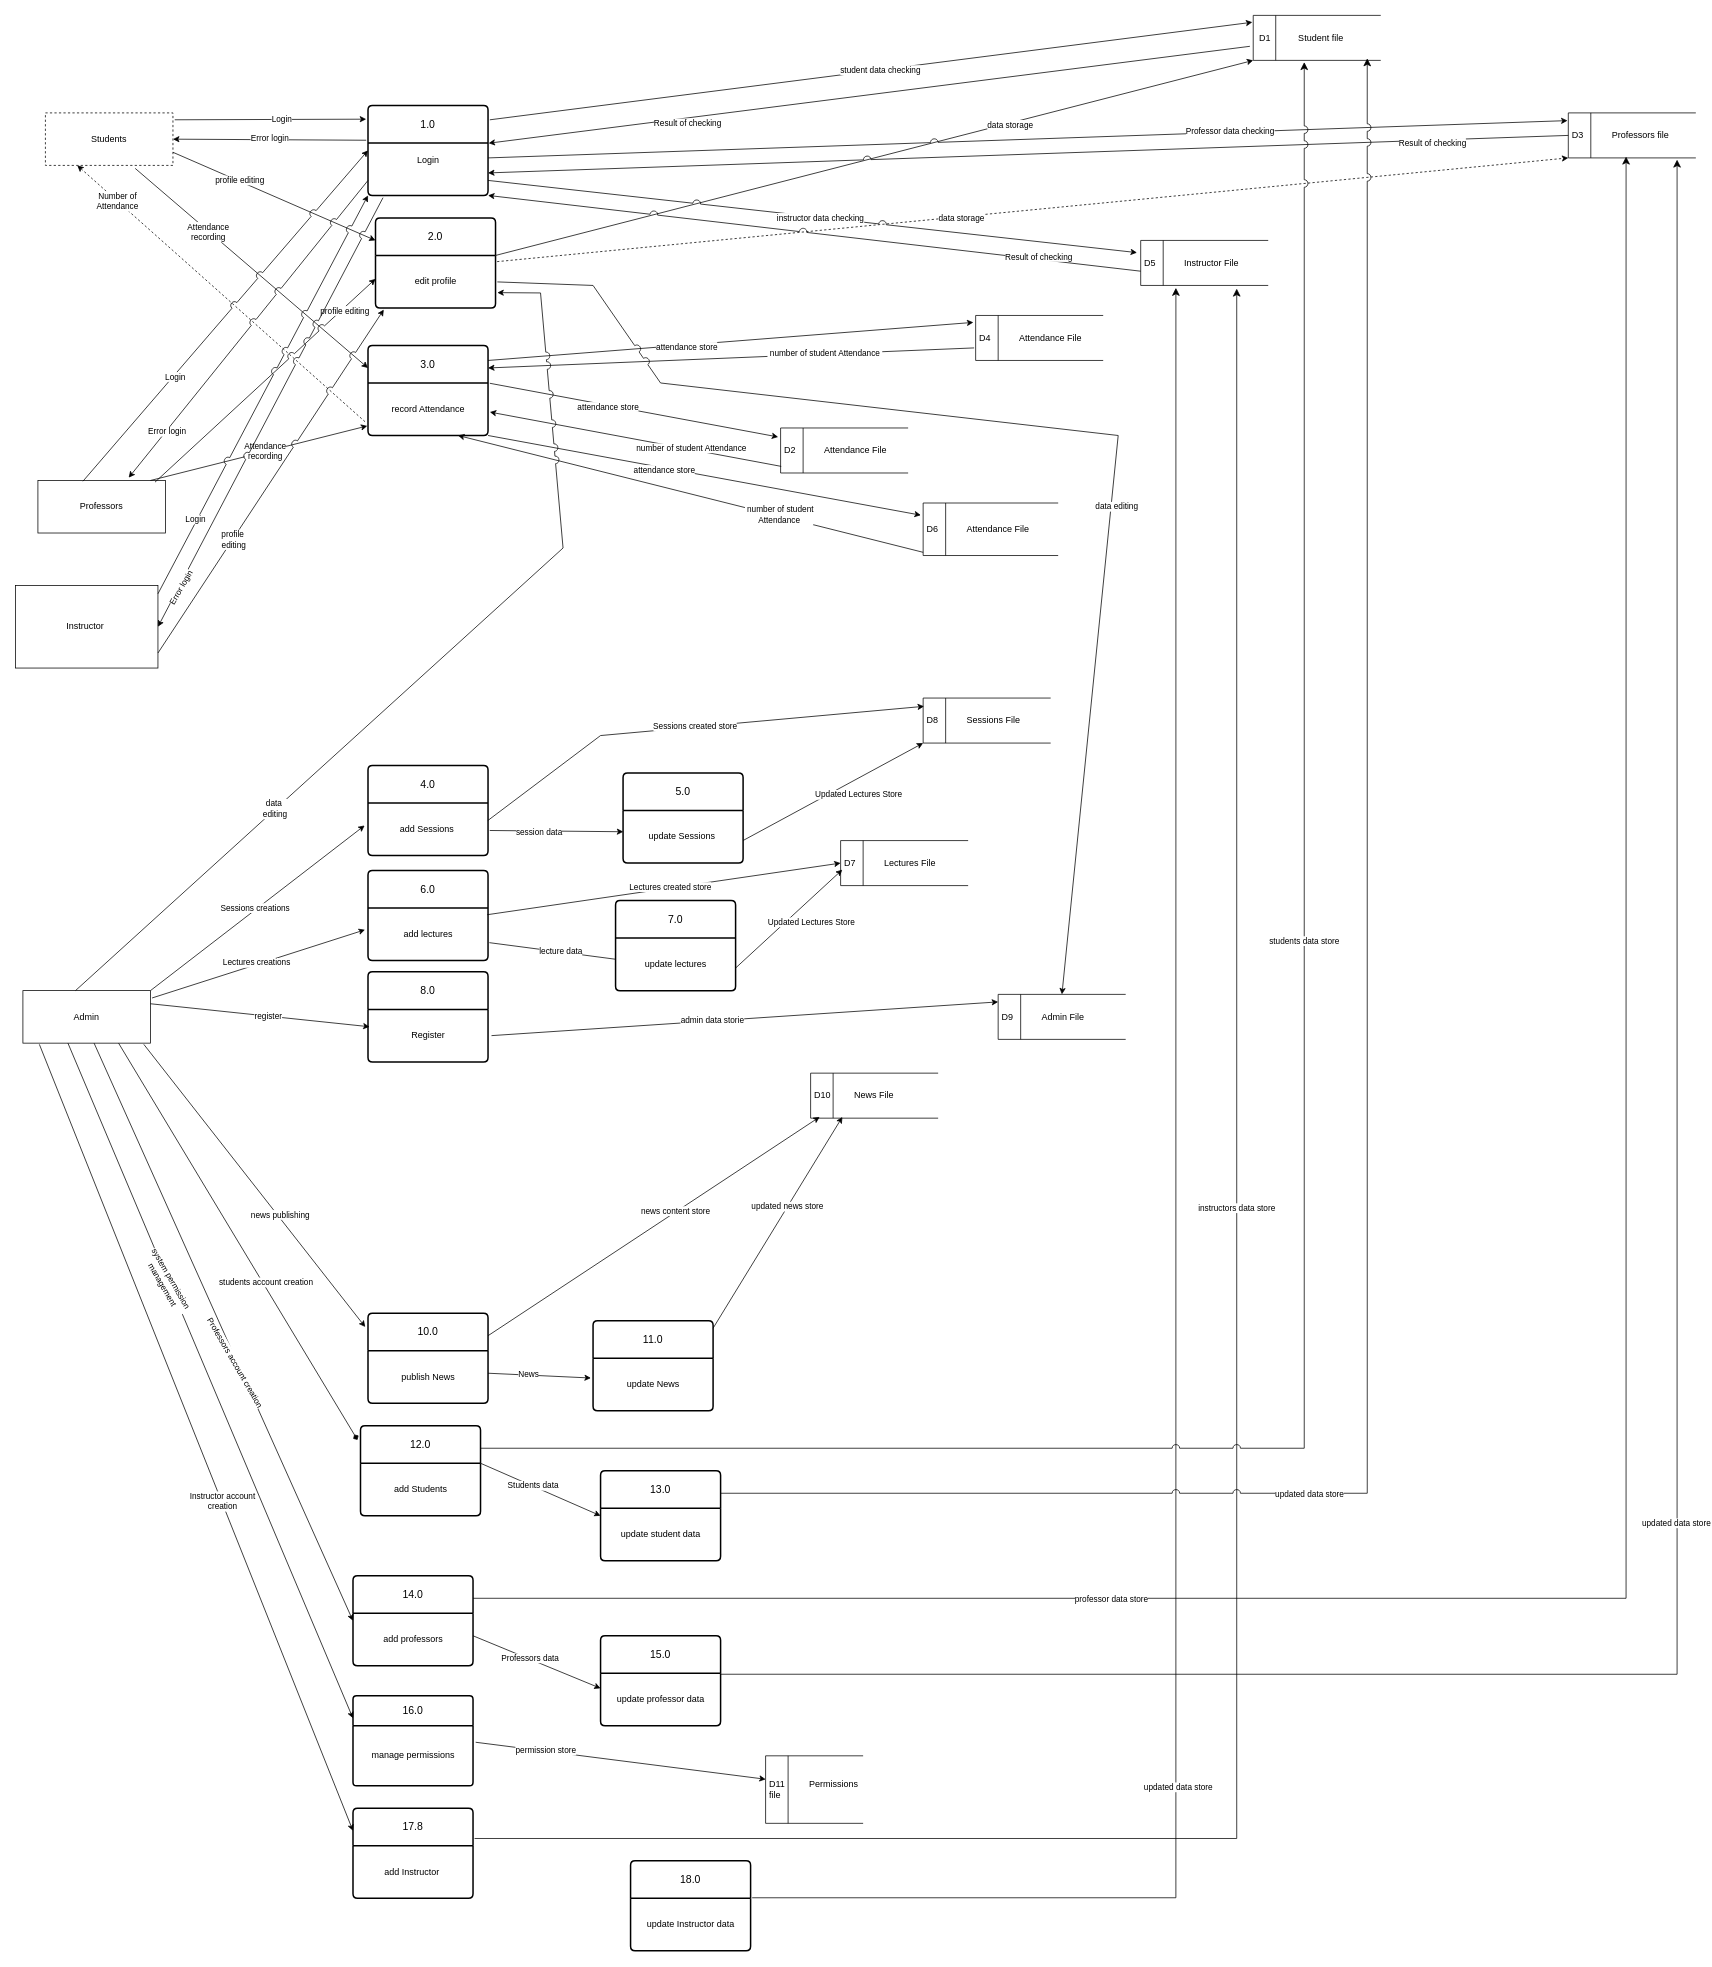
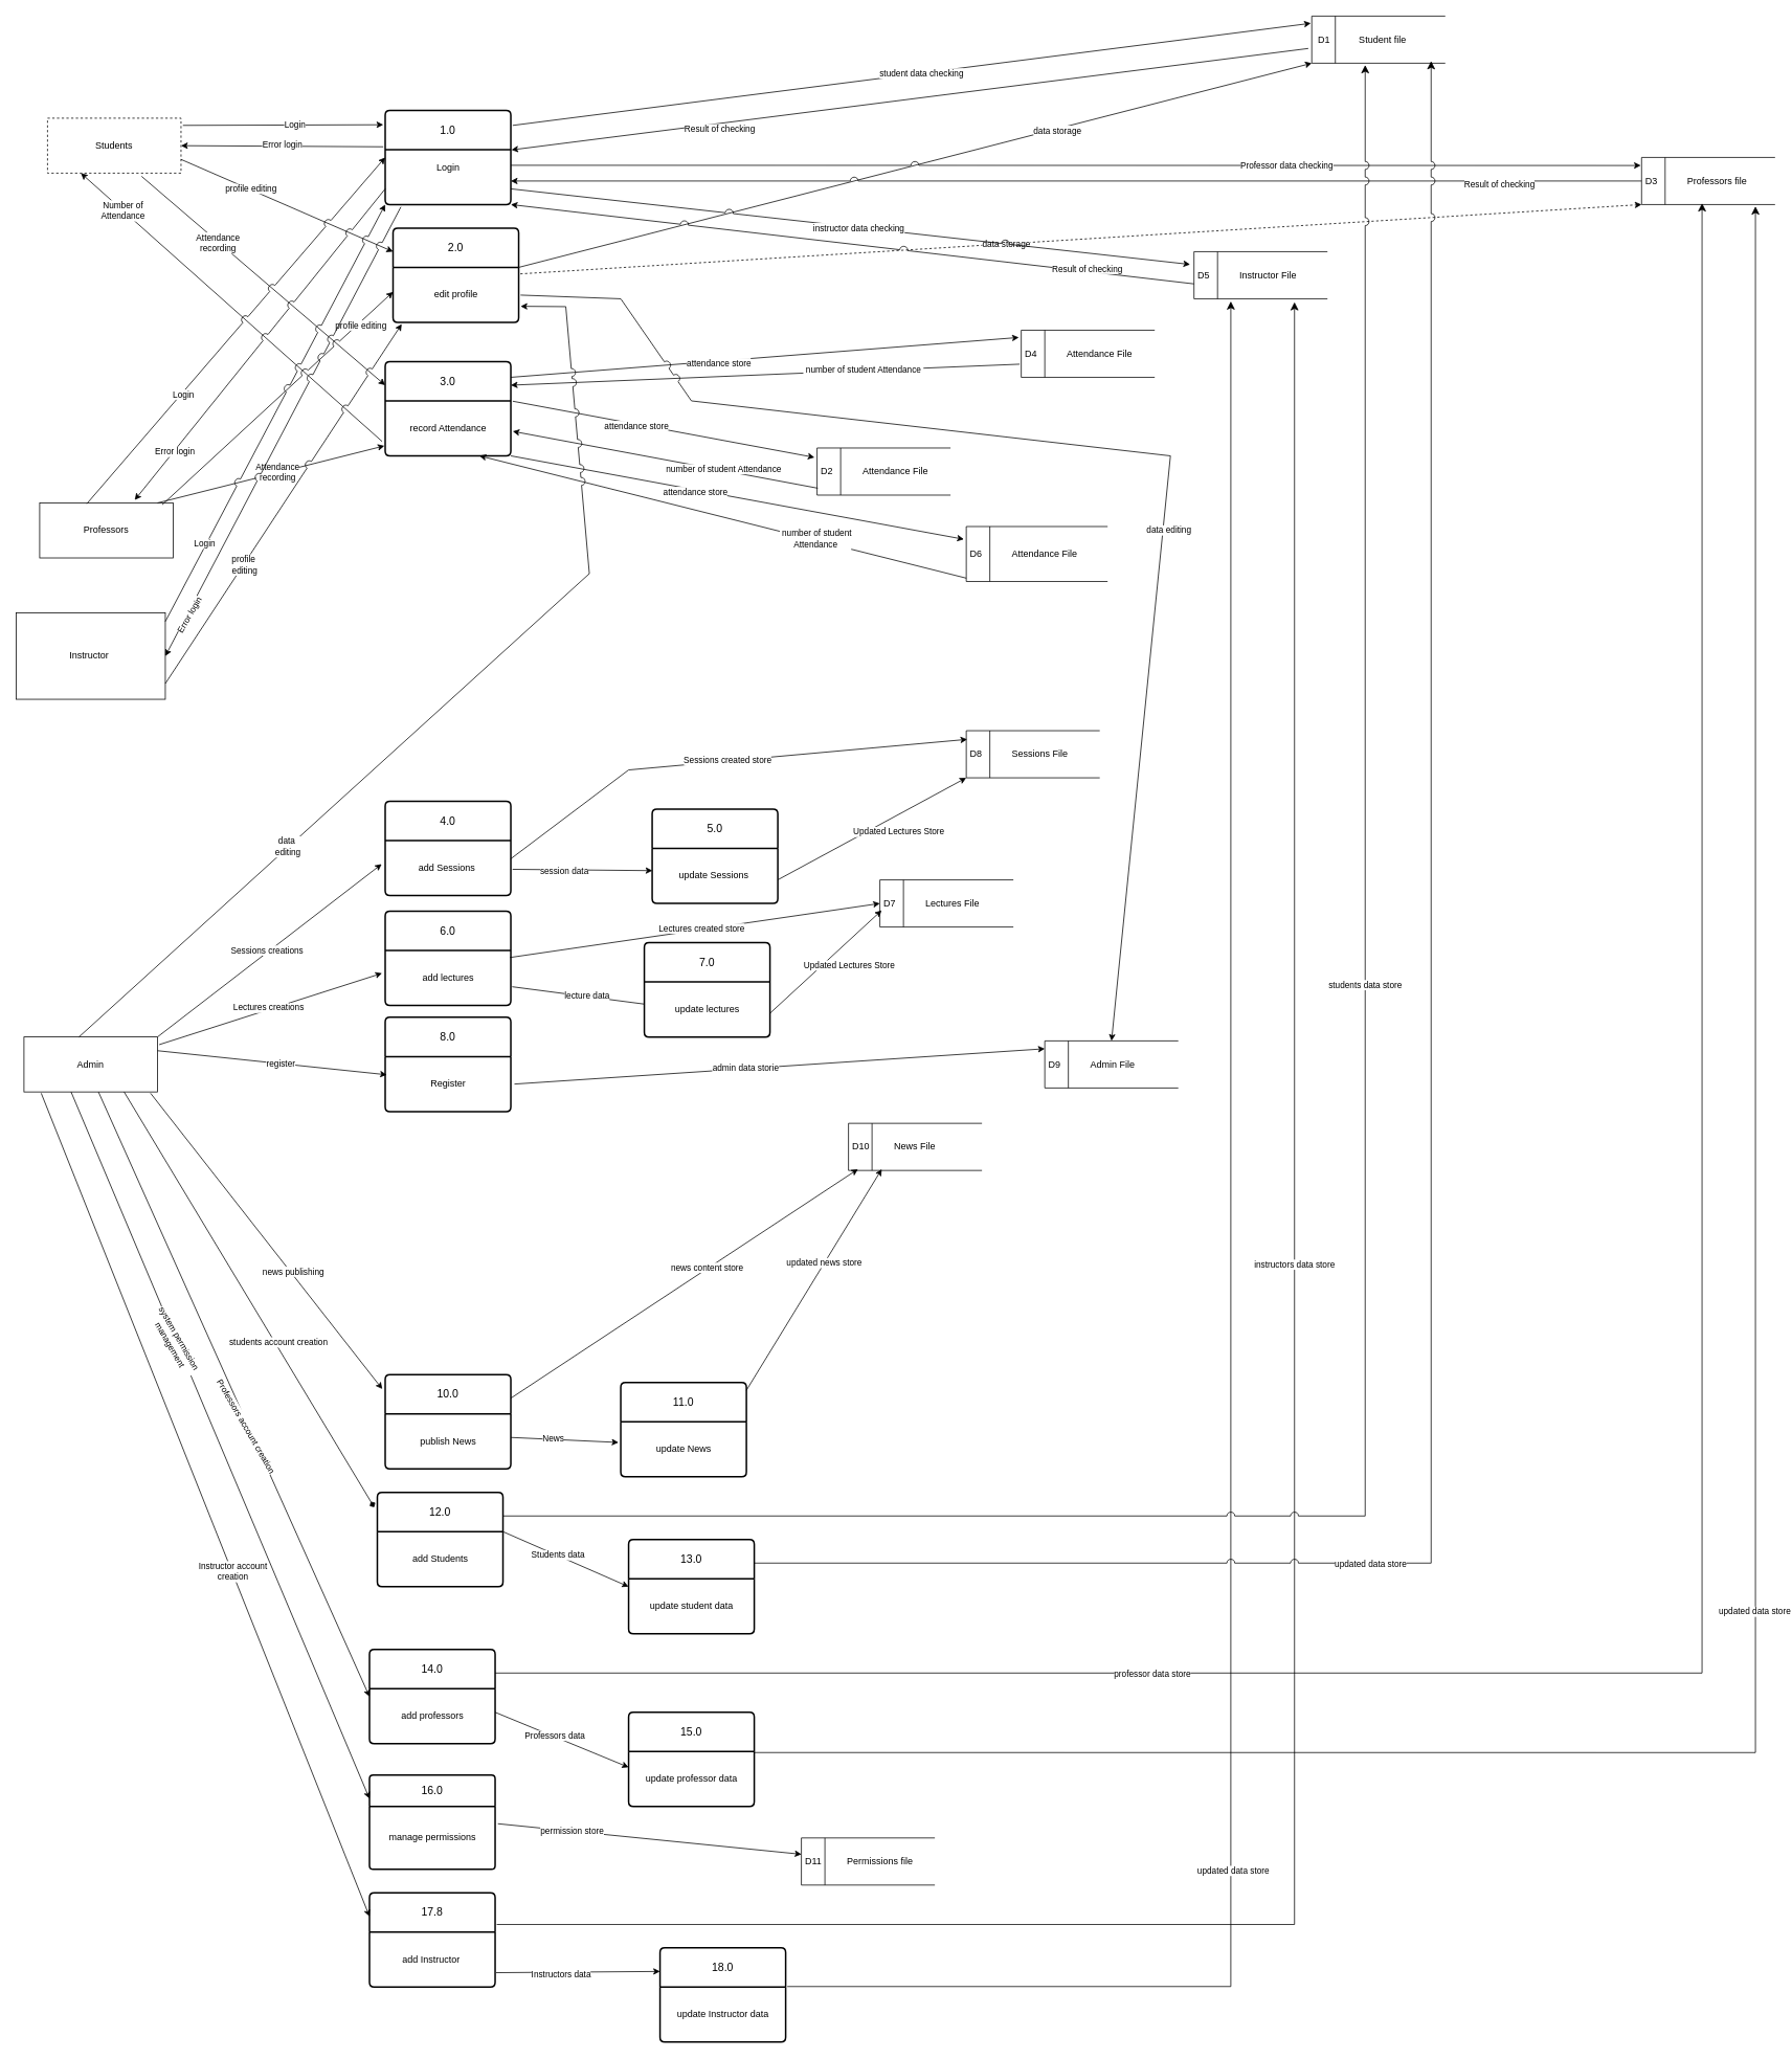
- <mxCell id="40" value="D3&lt;span style=&quot;white-space: pre;&quot;&gt;&#09;&lt;/span&gt;&lt;span style=&quot;white-space: pre;&quot;&gt;&#09;&lt;/span&gt;Professors file" style="html=1;dashed=0;whiteSpace=wrap;shape=mxgraph.dfd.dataStoreID;align=left;spacingLeft=3;points=[[0,0],[0.5,0],[1,0],[0,0.5],[1,0.5],[0,1],[0.5,1],[1,1]];" parent="1" vertex="1"><mxGeometry x="2090" y="150" width="170" height="60" as="geometry" /></mxCell>
+ <mxCell id="40" value="D3&lt;span style=&quot;white-space: pre;&quot;&gt;&#09;&lt;/span&gt;&lt;span style=&quot;white-space: pre;&quot;&gt;&#09;&lt;/span&gt;Professors file" style="html=1;dashed=0;whiteSpace=wrap;shape=mxgraph.dfd.dataStoreID;align=left;spacingLeft=3;points=[[0,0],[0.5,0],[1,0],[0,0.5],[1,0.5],[0,1],[0.5,1],[1,1]];" parent="1" vertex="1"><mxGeometry x="2090" y="200" width="170" height="60" as="geometry" /></mxCell>
- <mxCell id="25" value="" style="endArrow=classic;html=1;rounded=0;entryX=0.25;entryY=1;entryDx=0;entryDy=0;exitX=-0.025;exitY=0.737;exitDx=0;exitDy=0;exitPerimeter=0;dashed=1;" parent="1" source="9" target="4" edge="1"><mxGeometry width="50" height="50" relative="1" as="geometry"><mxPoint x="370" y="660" as="sourcePoint" /><mxPoint x="420" y="610" as="targetPoint" /></mxGeometry></mxCell>
+ <mxCell id="25" value="" style="endArrow=classic;html=1;rounded=0;entryX=0.25;entryY=1;entryDx=0;entryDy=0;exitX=-0.025;exitY=0.737;exitDx=0;exitDy=0;exitPerimeter=0;" parent="1" source="9" target="4" edge="1"><mxGeometry width="50" height="50" relative="1" as="geometry"><mxPoint x="370" y="660" as="sourcePoint" /><mxPoint x="420" y="610" as="targetPoint" /></mxGeometry></mxCell>
- <mxCell id="71" value="D11&lt;span style=&quot;white-space: pre;&quot;&gt;&#09;&lt;/span&gt;&lt;span style=&quot;white-space: pre;&quot;&gt;&#09;&lt;/span&gt;Permissions file" style="html=1;dashed=0;whiteSpace=wrap;shape=mxgraph.dfd.dataStoreID;align=left;spacingLeft=3;points=[[0,0],[0.5,0],[1,0],[0,0.5],[1,0.5],[0,1],[0.5,1],[1,1]];" parent="1" vertex="1"><mxGeometry x="1020" y="2340" width="130" height="90" as="geometry" /></mxCell>
+ <mxCell id="71" value="D11&lt;span style=&quot;white-space: pre;&quot;&gt;&#09;&lt;/span&gt;&lt;span style=&quot;white-space: pre;&quot;&gt;&#09;&lt;/span&gt;Permissions file" style="html=1;dashed=0;whiteSpace=wrap;shape=mxgraph.dfd.dataStoreID;align=left;spacingLeft=3;points=[[0,0],[0.5,0],[1,0],[0,0.5],[1,0.5],[0,1],[0.5,1],[1,1]];" parent="1" vertex="1"><mxGeometry x="1020" y="2340" width="170" height="60" as="geometry" /></mxCell>
+ <mxCell id="123" value="" style="endArrow=classic;html=1;rounded=0;entryX=0;entryY=0.25;entryDx=0;entryDy=0;exitX=1.008;exitY=0.737;exitDx=0;exitDy=0;exitPerimeter=0;" parent="1" source="116" target="117" edge="1"><mxGeometry width="50" height="50" relative="1" as="geometry"><mxPoint x="630" y="2500" as="sourcePoint" /><mxPoint x="680" y="2450" as="targetPoint" /></mxGeometry></mxCell>
+ <mxCell id="124" value="Instructors data" style="edgeLabel;html=1;align=center;verticalAlign=middle;resizable=0;points=[];" parent="123" vertex="1" connectable="0"><mxGeometry x="-0.217" y="-3" relative="1" as="geometry"><mxPoint as="offset" /></mxGeometry></mxCell>
